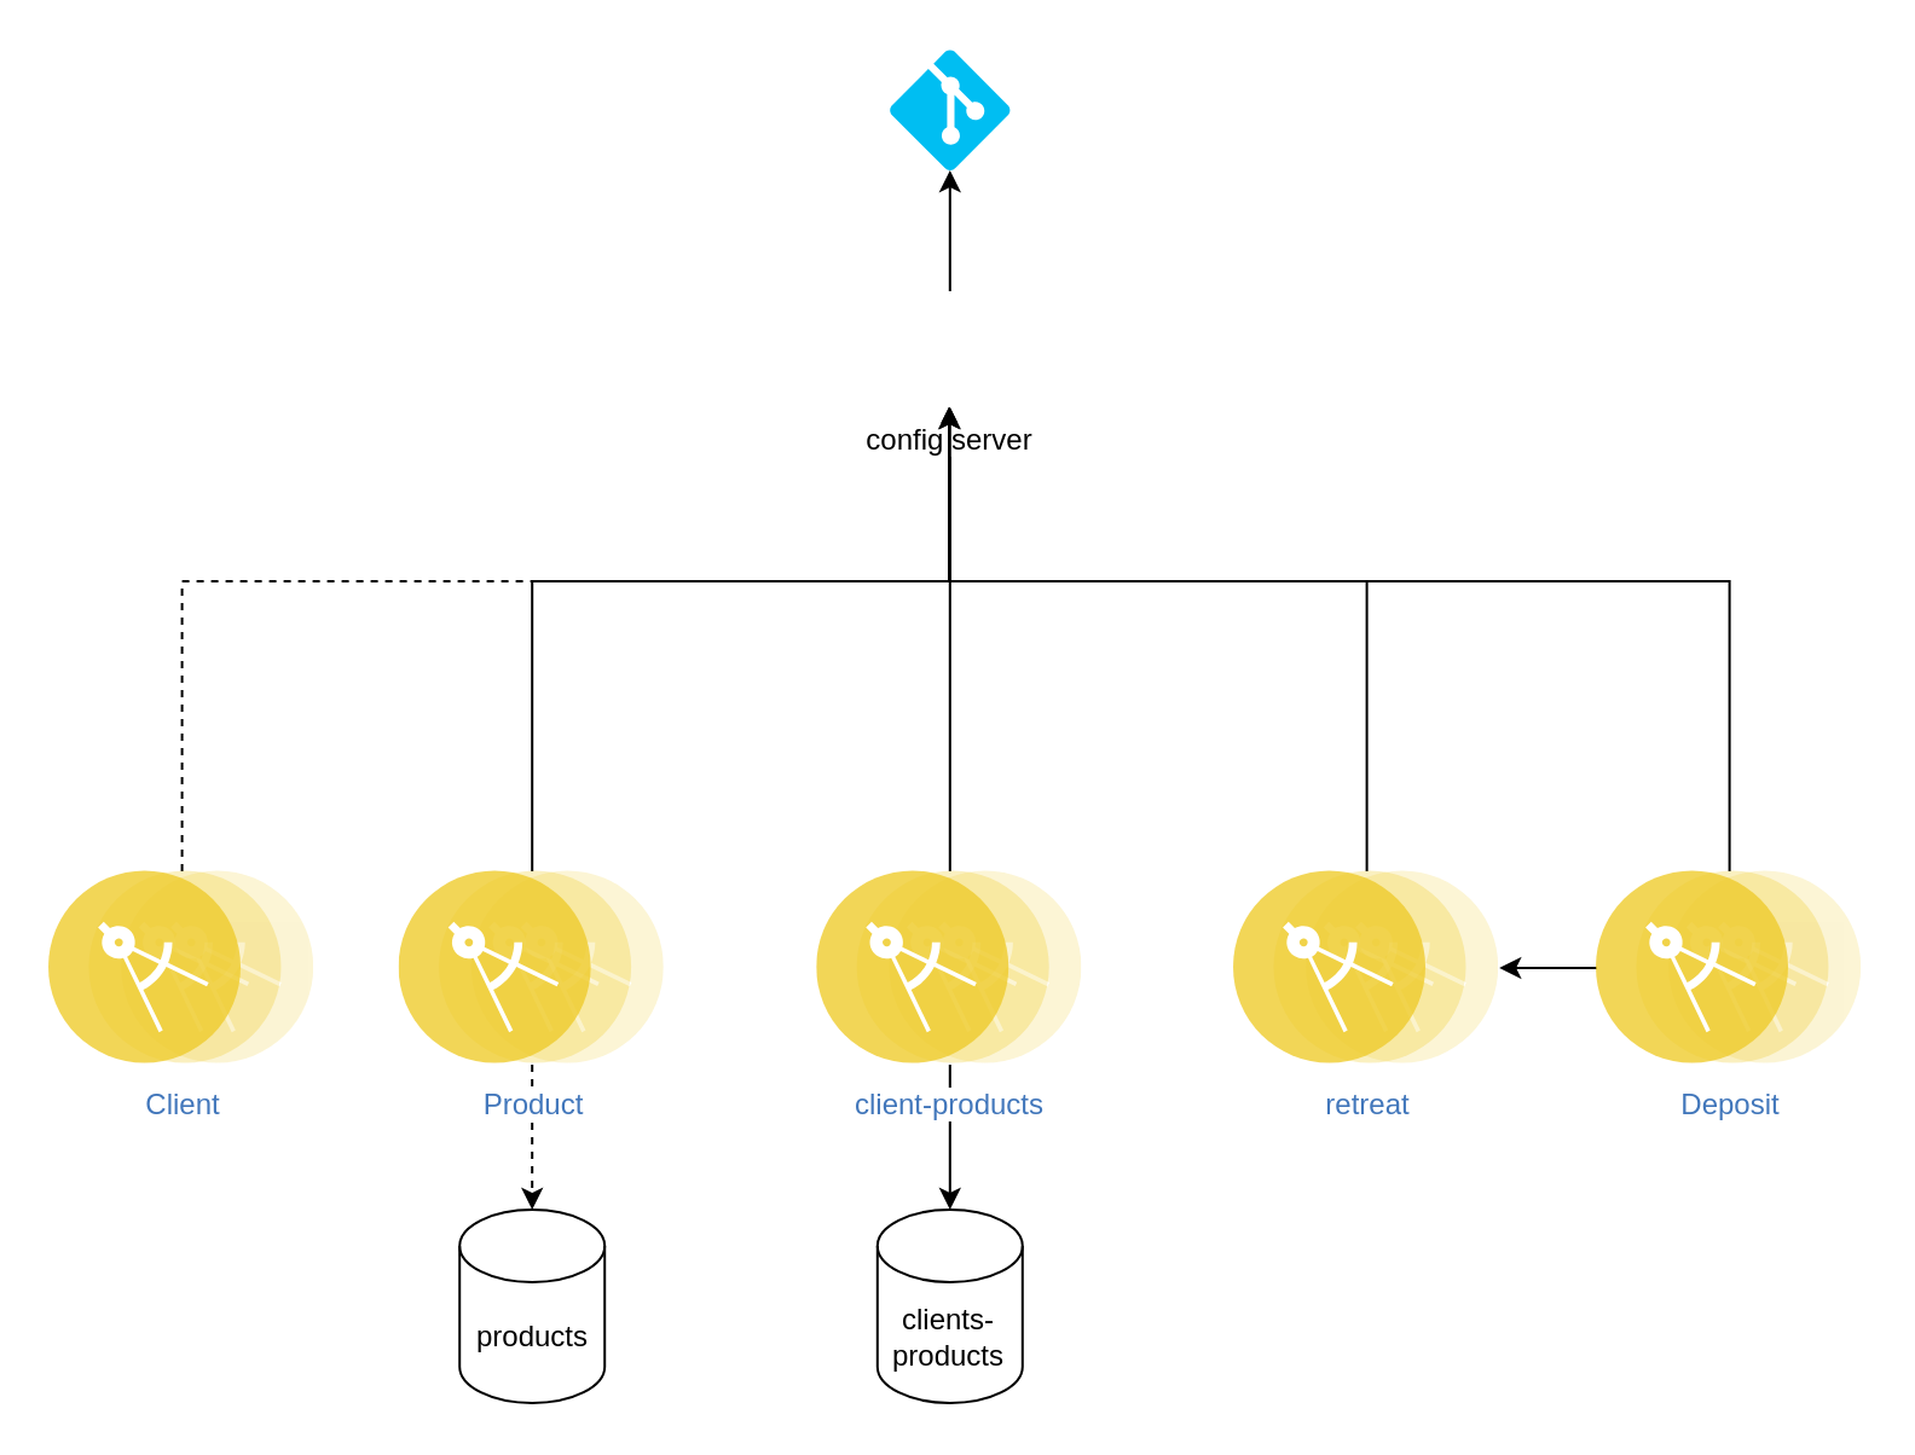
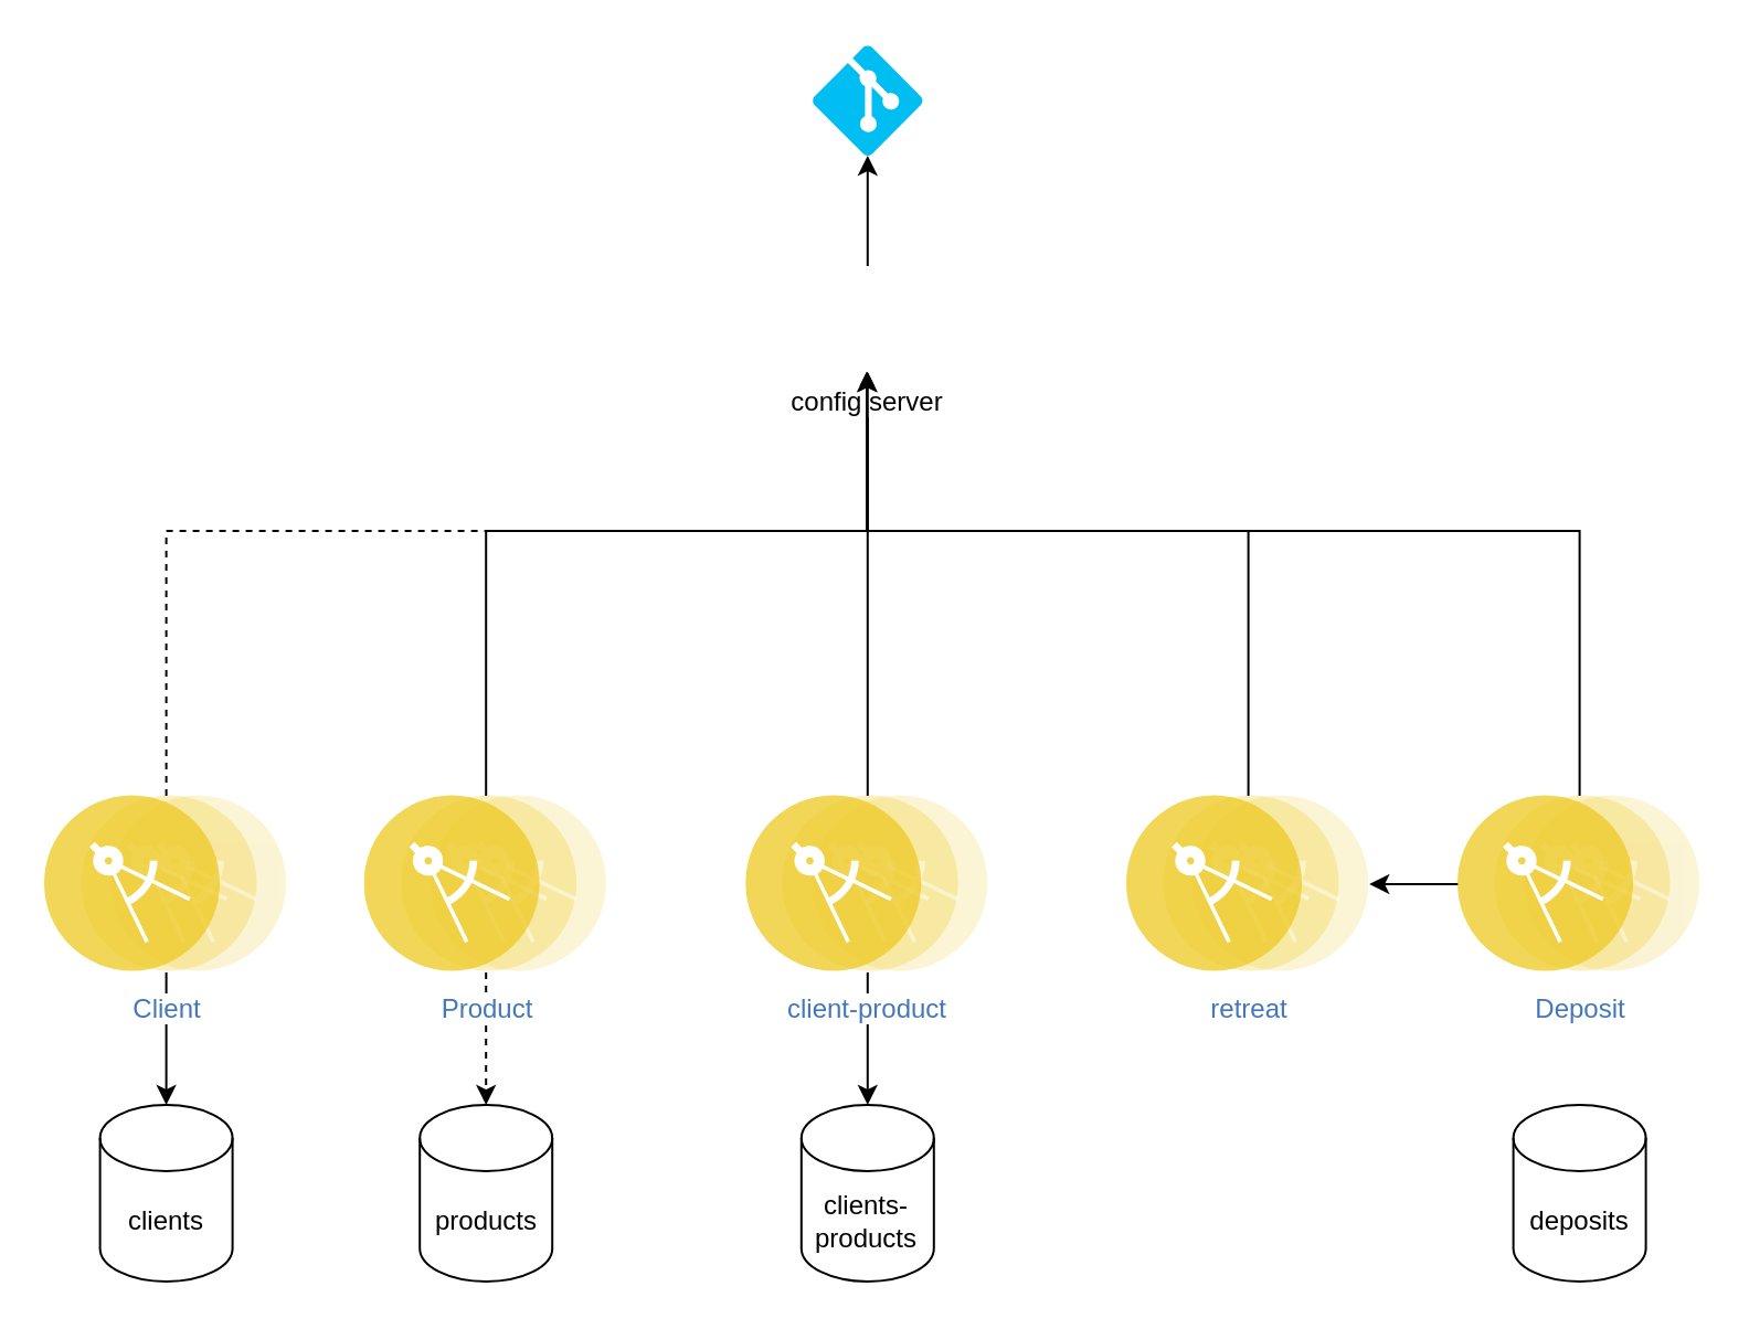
- <mxCell id="20" value="&lt;div&gt;client-products&lt;/div&gt;" style="aspect=fixed;perimeter=ellipsePerimeter;html=1;align=center;shadow=0;dashed=0;fontColor=#4277BB;labelBackgroundColor=#ffffff;fontSize=12;spacingTop=3;image;image=img/lib/ibm/applications/microservice.svg;" vertex="1" parent="1"><mxGeometry x="337.6" y="360" width="109.6" height="80" as="geometry" /></mxCell>
+ <mxCell id="20" value="&lt;div&gt;client-product&lt;/div&gt;" style="aspect=fixed;perimeter=ellipsePerimeter;html=1;align=center;shadow=0;dashed=0;fontColor=#4277BB;labelBackgroundColor=#ffffff;fontSize=12;spacingTop=3;image;image=img/lib/ibm/applications/microservice.svg;" vertex="1" parent="1"><mxGeometry x="337.6" y="360" width="109.6" height="80" as="geometry" /></mxCell>
+ <mxCell id="2" style="edgeStyle=orthogonalEdgeStyle;rounded=0;orthogonalLoop=1;jettySize=auto;html=1;" edge="1" parent="1" source="4" target="10"><mxGeometry relative="1" as="geometry" /></mxCell>
+ <mxCell id="10" value="clients" style="shape=cylinder3;whiteSpace=wrap;html=1;boundedLbl=1;backgroundOutline=1;size=15;" vertex="1" parent="1"><mxGeometry x="44.8" y="500" width="60" height="80" as="geometry" /></mxCell>
+ <mxCell id="17" value="deposits" style="shape=cylinder3;whiteSpace=wrap;html=1;boundedLbl=1;backgroundOutline=1;size=15;" vertex="1" parent="1"><mxGeometry x="684.8" y="500" width="60" height="80" as="geometry" /></mxCell>
